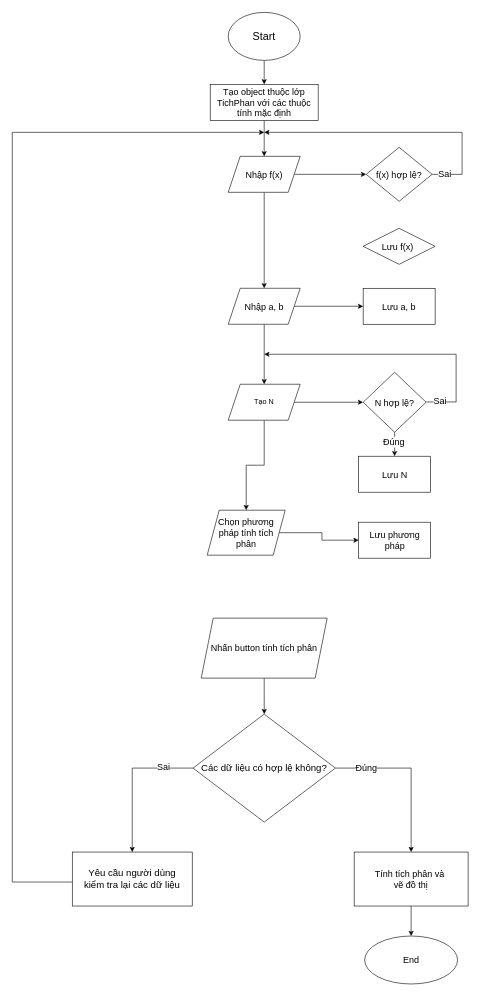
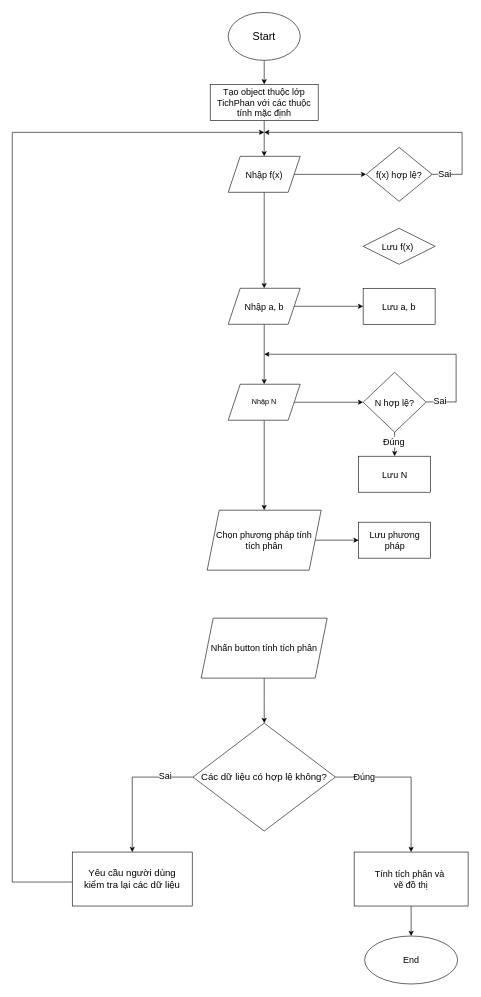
- <mxCell id="20" value="Tạo N" style="shape=parallelogram;perimeter=parallelogramPerimeter;whiteSpace=wrap;html=1;fixedSize=1;" parent="1" vertex="1"><mxGeometry x="380" y="640" width="120" height="60" as="geometry" /></mxCell>
+ <mxCell id="20" value="Nhập N" style="shape=parallelogram;perimeter=parallelogramPerimeter;whiteSpace=wrap;html=1;fixedSize=1;" parent="1" vertex="1"><mxGeometry x="380" y="640" width="120" height="60" as="geometry" /></mxCell>
- <mxCell id="31" value="&lt;font style=&quot;font-size: 15px;&quot;&gt;Chọn phương pháp tính tích phân&lt;/font&gt;" style="shape=parallelogram;perimeter=parallelogramPerimeter;whiteSpace=wrap;html=1;fixedSize=1;" parent="1" vertex="1"><mxGeometry x="345" y="850" width="130" height="75" as="geometry" /></mxCell>
+ <mxCell id="31" value="&lt;font style=&quot;font-size: 15px;&quot;&gt;Chọn phương pháp tính tích phân&lt;/font&gt;" style="shape=parallelogram;perimeter=parallelogramPerimeter;whiteSpace=wrap;html=1;fixedSize=1;" parent="1" vertex="1"><mxGeometry x="345" y="850" width="190" height="100" as="geometry" /></mxCell>
- <mxCell id="39" value="&lt;font size=&quot;3&quot;&gt;Các dữ liệu có hợp lệ không?&lt;/font&gt;" style="rhombus;whiteSpace=wrap;html=1;" vertex="1" parent="1"><mxGeometry x="321.25" y="1190" width="237.5" height="180" as="geometry" /></mxCell>
+ <mxCell id="39" value="&lt;font size=&quot;3&quot;&gt;Các dữ liệu có hợp lệ không?&lt;/font&gt;" style="rhombus;whiteSpace=wrap;html=1;" vertex="1" parent="1"><mxGeometry x="321.25" y="1205" width="237.5" height="180" as="geometry" /></mxCell>
